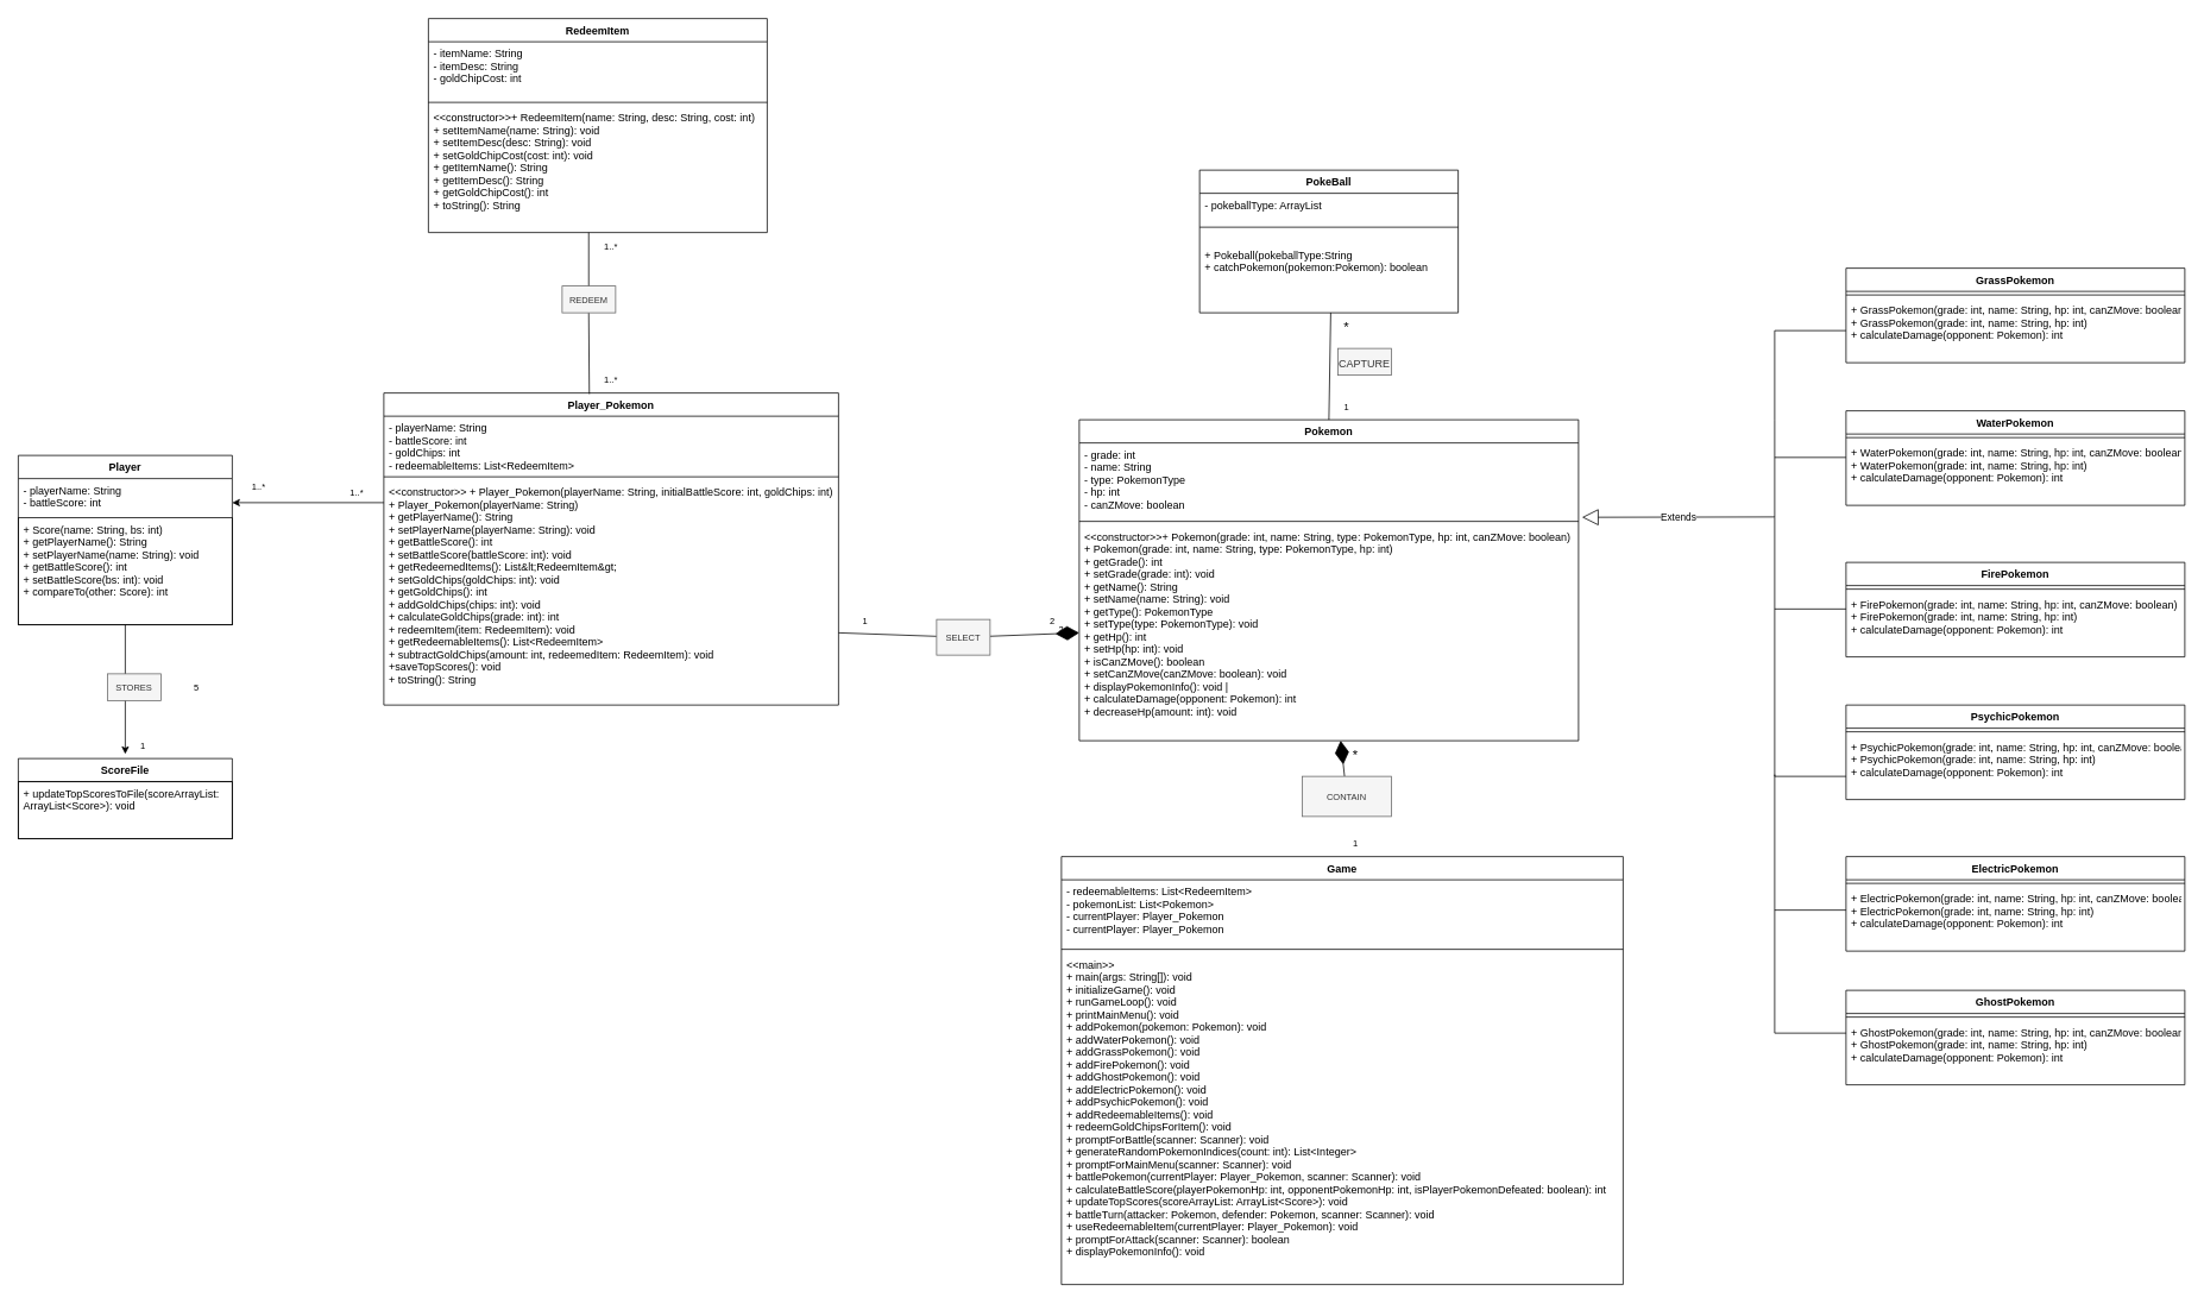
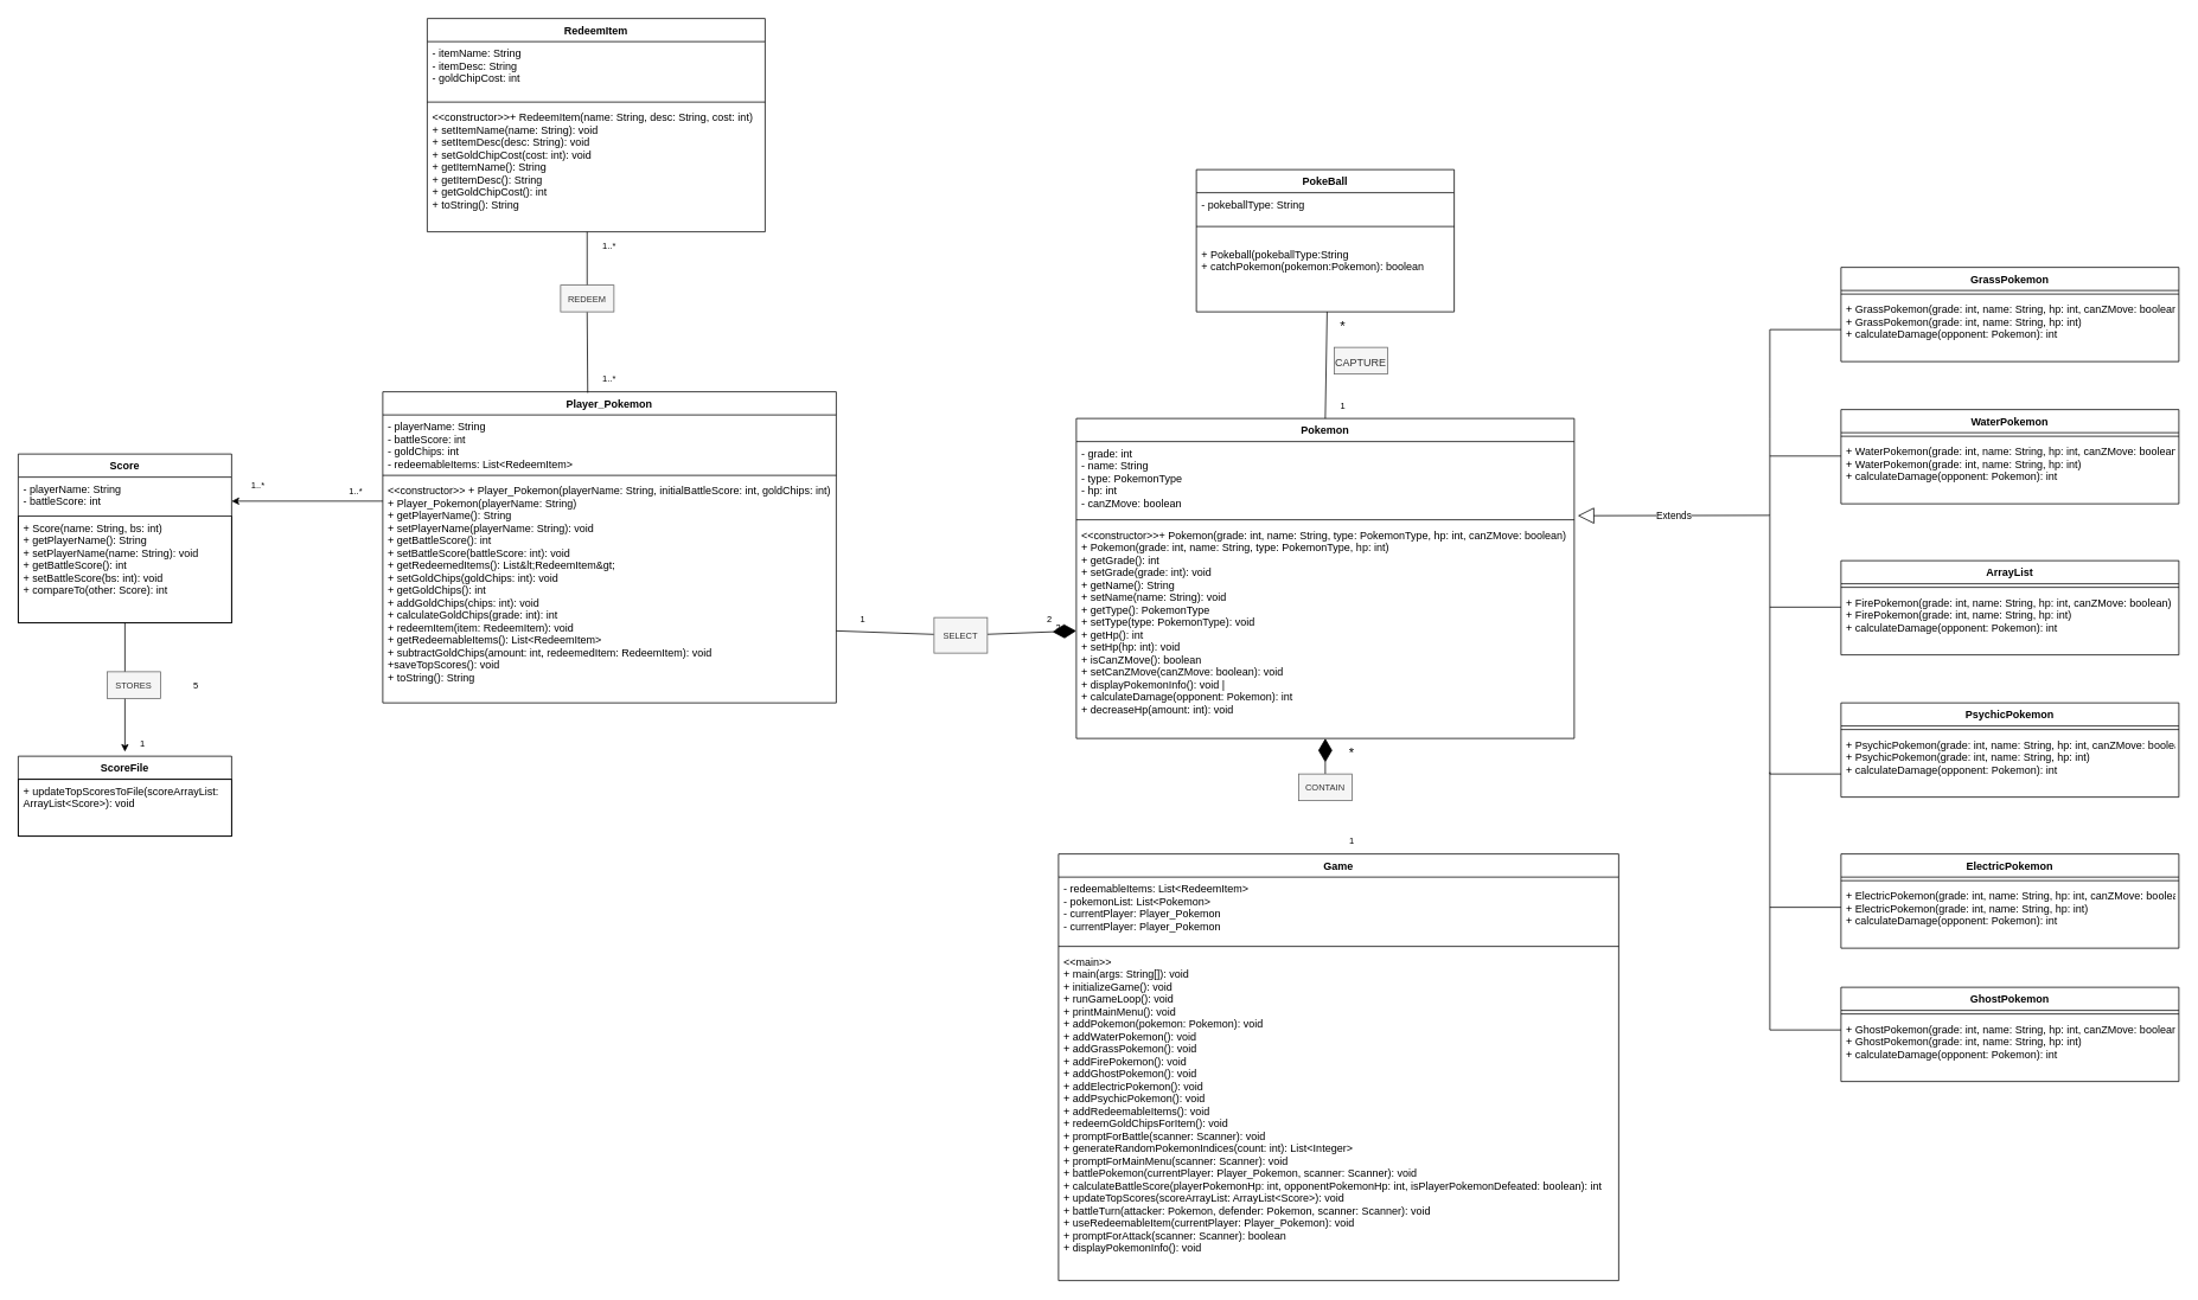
- <mxCell id="37" value="- pokeballType: ArrayList&#10;" style="text;strokeColor=none;fillColor=none;align=left;verticalAlign=top;spacingLeft=4;spacingRight=4;overflow=hidden;rotatable=0;points=[[0,0.5],[1,0.5]];portConstraint=eastwest;" parent="36" vertex="1"><mxGeometry y="26" width="290" height="34" as="geometry" /></mxCell>
+ <mxCell id="37" value="- pokeballType: String&#10;" style="text;strokeColor=none;fillColor=none;align=left;verticalAlign=top;spacingLeft=4;spacingRight=4;overflow=hidden;rotatable=0;points=[[0,0.5],[1,0.5]];portConstraint=eastwest;" parent="36" vertex="1"><mxGeometry y="26" width="290" height="34" as="geometry" /></mxCell>
- <mxCell id="51" value="Player" style="swimlane;fontStyle=1;align=center;verticalAlign=top;childLayout=stackLayout;horizontal=1;startSize=26;horizontalStack=0;resizeParent=1;resizeParentMax=0;resizeLast=0;collapsible=1;marginBottom=0;" vertex="1" parent="1"><mxGeometry x="20" width="240" height="190" as="geometry" y="510" /></mxCell>
+ <mxCell id="51" value="Score" style="swimlane;fontStyle=1;align=center;verticalAlign=top;childLayout=stackLayout;horizontal=1;startSize=26;horizontalStack=0;resizeParent=1;resizeParentMax=0;resizeLast=0;collapsible=1;marginBottom=0;" vertex="1" parent="1"><mxGeometry x="20" width="240" height="190" as="geometry" y="510" /></mxCell>
- <mxCell id="20" value="FirePokemon" style="swimlane;fontStyle=1;align=center;verticalAlign=top;childLayout=stackLayout;horizontal=1;startSize=26;horizontalStack=0;resizeParent=1;resizeParentMax=0;resizeLast=0;collapsible=1;marginBottom=0;" parent="1" vertex="1"><mxGeometry x="2070" y="630" width="380" height="106" as="geometry" /></mxCell>
+ <mxCell id="20" value="ArrayList" style="swimlane;fontStyle=1;align=center;verticalAlign=top;childLayout=stackLayout;horizontal=1;startSize=26;horizontalStack=0;resizeParent=1;resizeParentMax=0;resizeLast=0;collapsible=1;marginBottom=0;" parent="1" vertex="1"><mxGeometry x="2070" y="630" width="380" height="106" as="geometry" /></mxCell>
- <mxCell id="65" value="&lt;font style=&quot;font-size: 10px;&quot;&gt;CONTAIN&lt;/font&gt;" style="text;html=1;strokeColor=#666666;fillColor=#f5f5f5;align=center;verticalAlign=middle;whiteSpace=wrap;rounded=0;fontColor=#333333;" vertex="1" parent="1"><mxGeometry x="1460" y="870" width="100" height="45" as="geometry" /></mxCell>
+ <mxCell id="65" value="&lt;font style=&quot;font-size: 10px;&quot;&gt;CONTAIN&lt;/font&gt;" style="text;html=1;strokeColor=#666666;fillColor=#f5f5f5;align=center;verticalAlign=middle;whiteSpace=wrap;rounded=0;fontColor=#333333;" vertex="1" parent="1"><mxGeometry x="1460" y="870" width="60" height="30" as="geometry" /></mxCell>
